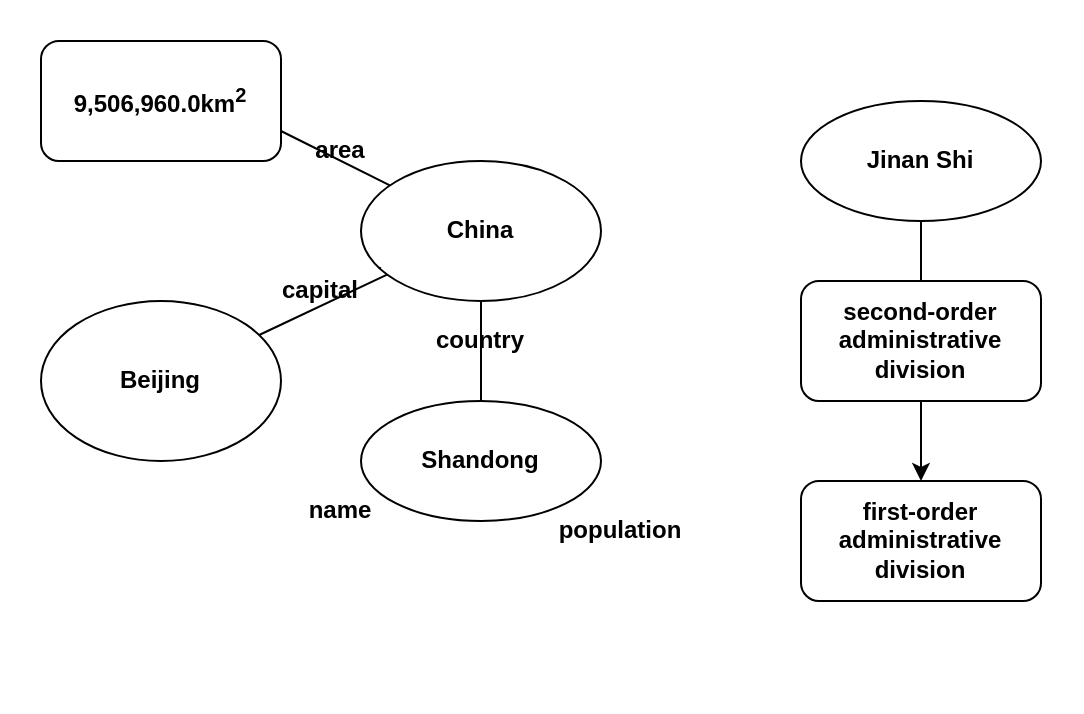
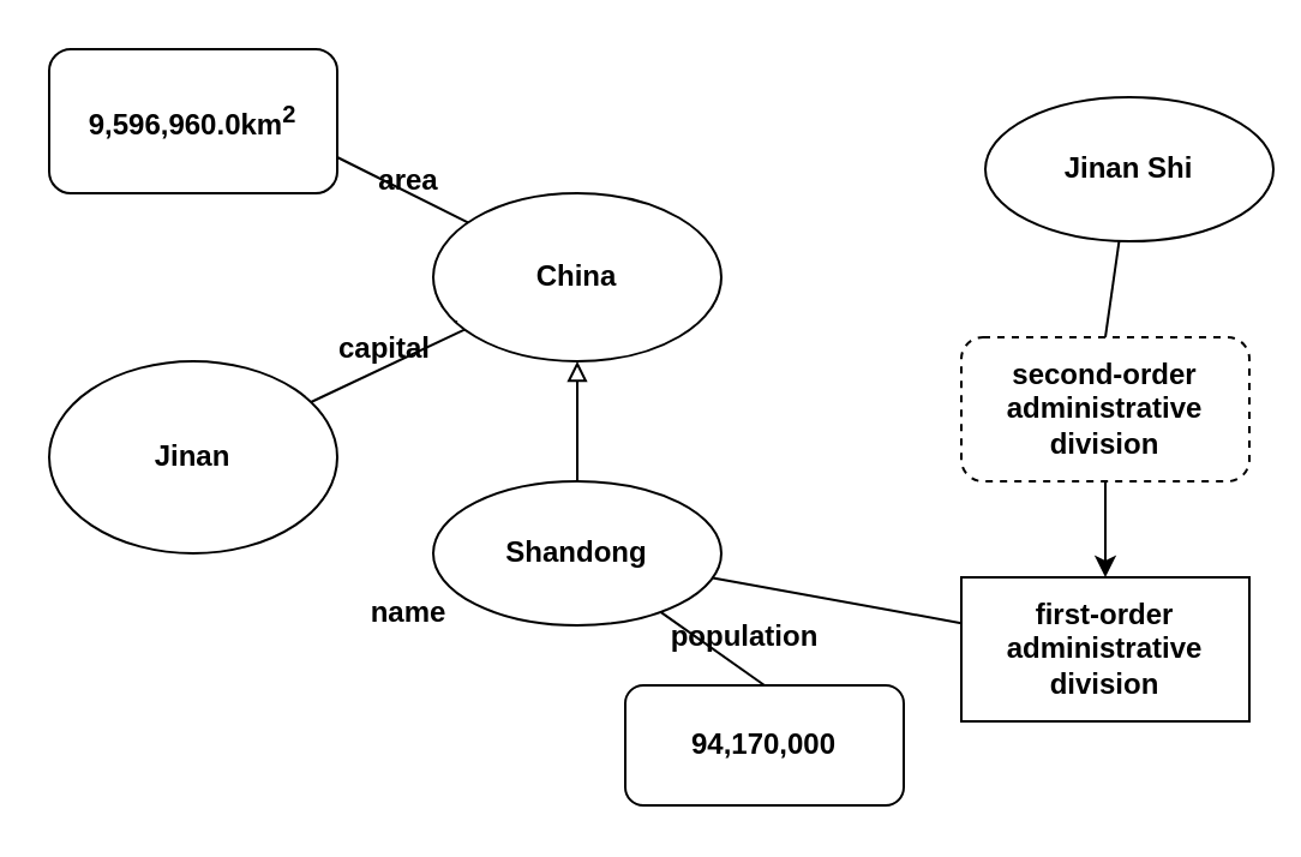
- <mxCell id="12" value="&lt;b&gt;9,506,960.0km&lt;sup&gt;2&lt;/sup&gt;&lt;/b&gt;" style="rounded=1;whiteSpace=wrap;html=1;labelBackgroundColor=none;" vertex="1" parent="1"><mxGeometry x="20" y="20" width="120" height="60" as="geometry" /></mxCell>
+ <mxCell id="12" value="&lt;b&gt;9,596,960.0km&lt;sup&gt;2&lt;/sup&gt;&lt;/b&gt;" style="rounded=1;whiteSpace=wrap;html=1;labelBackgroundColor=none;" vertex="1" parent="1"><mxGeometry x="20" y="20" width="120" height="60" as="geometry" /></mxCell>
- <mxCell id="19" value="&lt;b&gt;Jinan Shi&lt;/b&gt;" style="ellipse;whiteSpace=wrap;html=1;rounded=1;fontFamily=Helvetica;fontSize=12;fillColor=none;labelBackgroundColor=none;" vertex="1" parent="1"><mxGeometry x="400" y="50" width="120" height="60" as="geometry" /></mxCell>
+ <mxCell id="19" value="&lt;b&gt;Jinan Shi&lt;/b&gt;" style="ellipse;whiteSpace=wrap;html=1;rounded=1;fontFamily=Helvetica;fontSize=12;fillColor=none;labelBackgroundColor=none;" vertex="1" parent="1"><mxGeometry x="410" y="40" width="120" height="60" as="geometry" /></mxCell>
- <mxCell id="9" style="edgeStyle=none;rounded=1;orthogonalLoop=1;jettySize=auto;html=1;fontFamily=Helvetica;fontSize=12;fontColor=default;endArrow=none;endFill=0;labelBackgroundColor=none;" edge="1" parent="1" source="11" target="7"><mxGeometry relative="1" as="geometry" /></mxCell>
+ <mxCell id="9" style="edgeStyle=none;rounded=1;orthogonalLoop=1;jettySize=auto;html=1;fontFamily=Helvetica;fontSize=12;fontColor=default;endArrow=block;endFill=0;labelBackgroundColor=none;" edge="1" parent="1" source="11" target="7"><mxGeometry relative="1" as="geometry" /></mxCell>
- <mxCell id="3" value="&lt;b&gt;country&lt;/b&gt;" style="text;html=1;strokeColor=none;fillColor=none;align=center;verticalAlign=middle;whiteSpace=wrap;rounded=1;labelBackgroundColor=none;" vertex="1" parent="1"><mxGeometry x="210" y="155" width="60" height="30" as="geometry" /></mxCell>
- <mxCell id="21" value="&lt;b&gt;second-order administrative division&lt;/b&gt;" style="rounded=1;whiteSpace=wrap;html=1;fontFamily=Helvetica;fontSize=12;fillColor=none;labelBackgroundColor=none;" vertex="1" parent="1"><mxGeometry x="400" y="140" width="120" height="60" as="geometry" /></mxCell>
+ <mxCell id="21" value="&lt;b&gt;second-order administrative division&lt;/b&gt;" style="rounded=1;whiteSpace=wrap;html=1;fontFamily=Helvetica;fontSize=12;fillColor=none;labelBackgroundColor=none;dashed=1;" vertex="1" parent="1"><mxGeometry x="400" y="140" width="120" height="60" as="geometry" /></mxCell>
- <mxCell id="13" value="&lt;b&gt;Beijing&lt;/b&gt;" style="ellipse;whiteSpace=wrap;html=1;rounded=1;labelBackgroundColor=none;" vertex="1" parent="1"><mxGeometry x="20" y="150" width="120" height="80" as="geometry" /></mxCell>
+ <mxCell id="13" value="&lt;b&gt;Jinan&lt;/b&gt;" style="ellipse;whiteSpace=wrap;html=1;rounded=1;labelBackgroundColor=none;" vertex="1" parent="1"><mxGeometry x="20" y="150" width="120" height="80" as="geometry" /></mxCell>
+ <mxCell id="8" style="edgeStyle=none;rounded=1;orthogonalLoop=1;jettySize=auto;html=1;fontFamily=Helvetica;fontSize=12;fontColor=default;endArrow=none;endFill=0;labelBackgroundColor=none;" edge="1" parent="1" source="11" target="22"><mxGeometry relative="1" as="geometry" /></mxCell>
+ <mxCell id="10" style="edgeStyle=none;rounded=1;orthogonalLoop=1;jettySize=auto;html=1;entryX=0.5;entryY=0;entryDx=0;entryDy=0;fontFamily=Helvetica;fontSize=12;fontColor=default;endArrow=none;endFill=0;labelBackgroundColor=none;" edge="1" parent="1" source="11" target="16"><mxGeometry relative="1" as="geometry" /></mxCell>
- <mxCell id="22" value="&lt;b&gt;first-order administrative division&lt;/b&gt;" style="rounded=1;whiteSpace=wrap;html=1;fontFamily=Helvetica;fontSize=12;fillColor=none;labelBackgroundColor=none;" vertex="1" parent="1"><mxGeometry x="400" y="240" width="120" height="60" as="geometry" /></mxCell>
+ <mxCell id="22" value="&lt;b&gt;first-order administrative division&lt;/b&gt;" style="whiteSpace=wrap;html=1;fontFamily=Helvetica;fontSize=12;fillColor=none;labelBackgroundColor=none;rounded=0;" vertex="1" parent="1"><mxGeometry x="400" y="240" width="120" height="60" as="geometry" /></mxCell>
+ <mxCell id="16" value="&lt;b&gt;94,170,000&lt;/b&gt;" style="rounded=1;whiteSpace=wrap;html=1;fontFamily=Helvetica;fontSize=12;fillColor=none;labelBackgroundColor=none;" vertex="1" parent="1"><mxGeometry x="260" y="285" width="116" height="50" as="geometry" /></mxCell>
